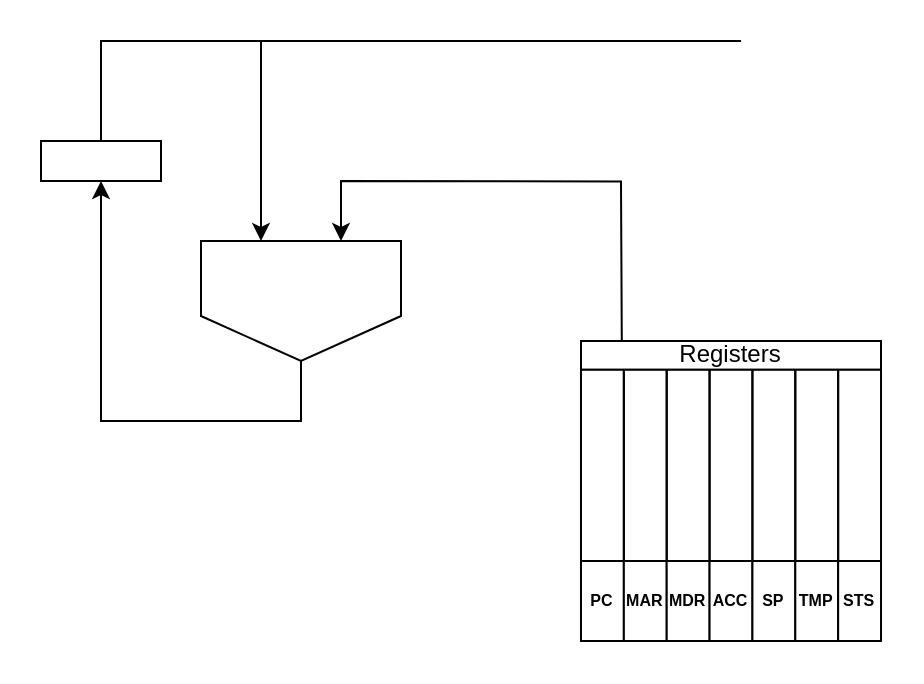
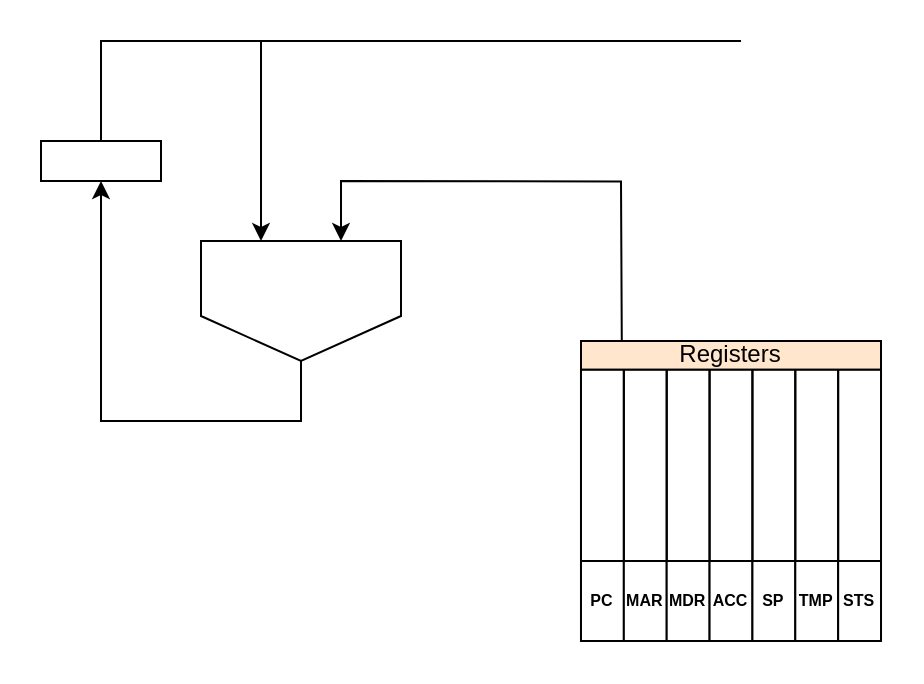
- <mxCell id="14" value="Registers" style="rounded=0;whiteSpace=wrap;html=1;movable=1;resizable=1;rotatable=1;deletable=1;editable=1;locked=0;connectable=1;container=0;" vertex="1" parent="6"><mxGeometry width="150" height="14.287" as="geometry" /></mxCell>
+ <mxCell id="14" value="Registers" style="rounded=0;whiteSpace=wrap;html=1;movable=1;resizable=1;rotatable=1;deletable=1;editable=1;locked=0;connectable=1;container=0;fillColor=#ffe6cc;" vertex="1" parent="6"><mxGeometry width="150" height="14.287" as="geometry" /></mxCell>
